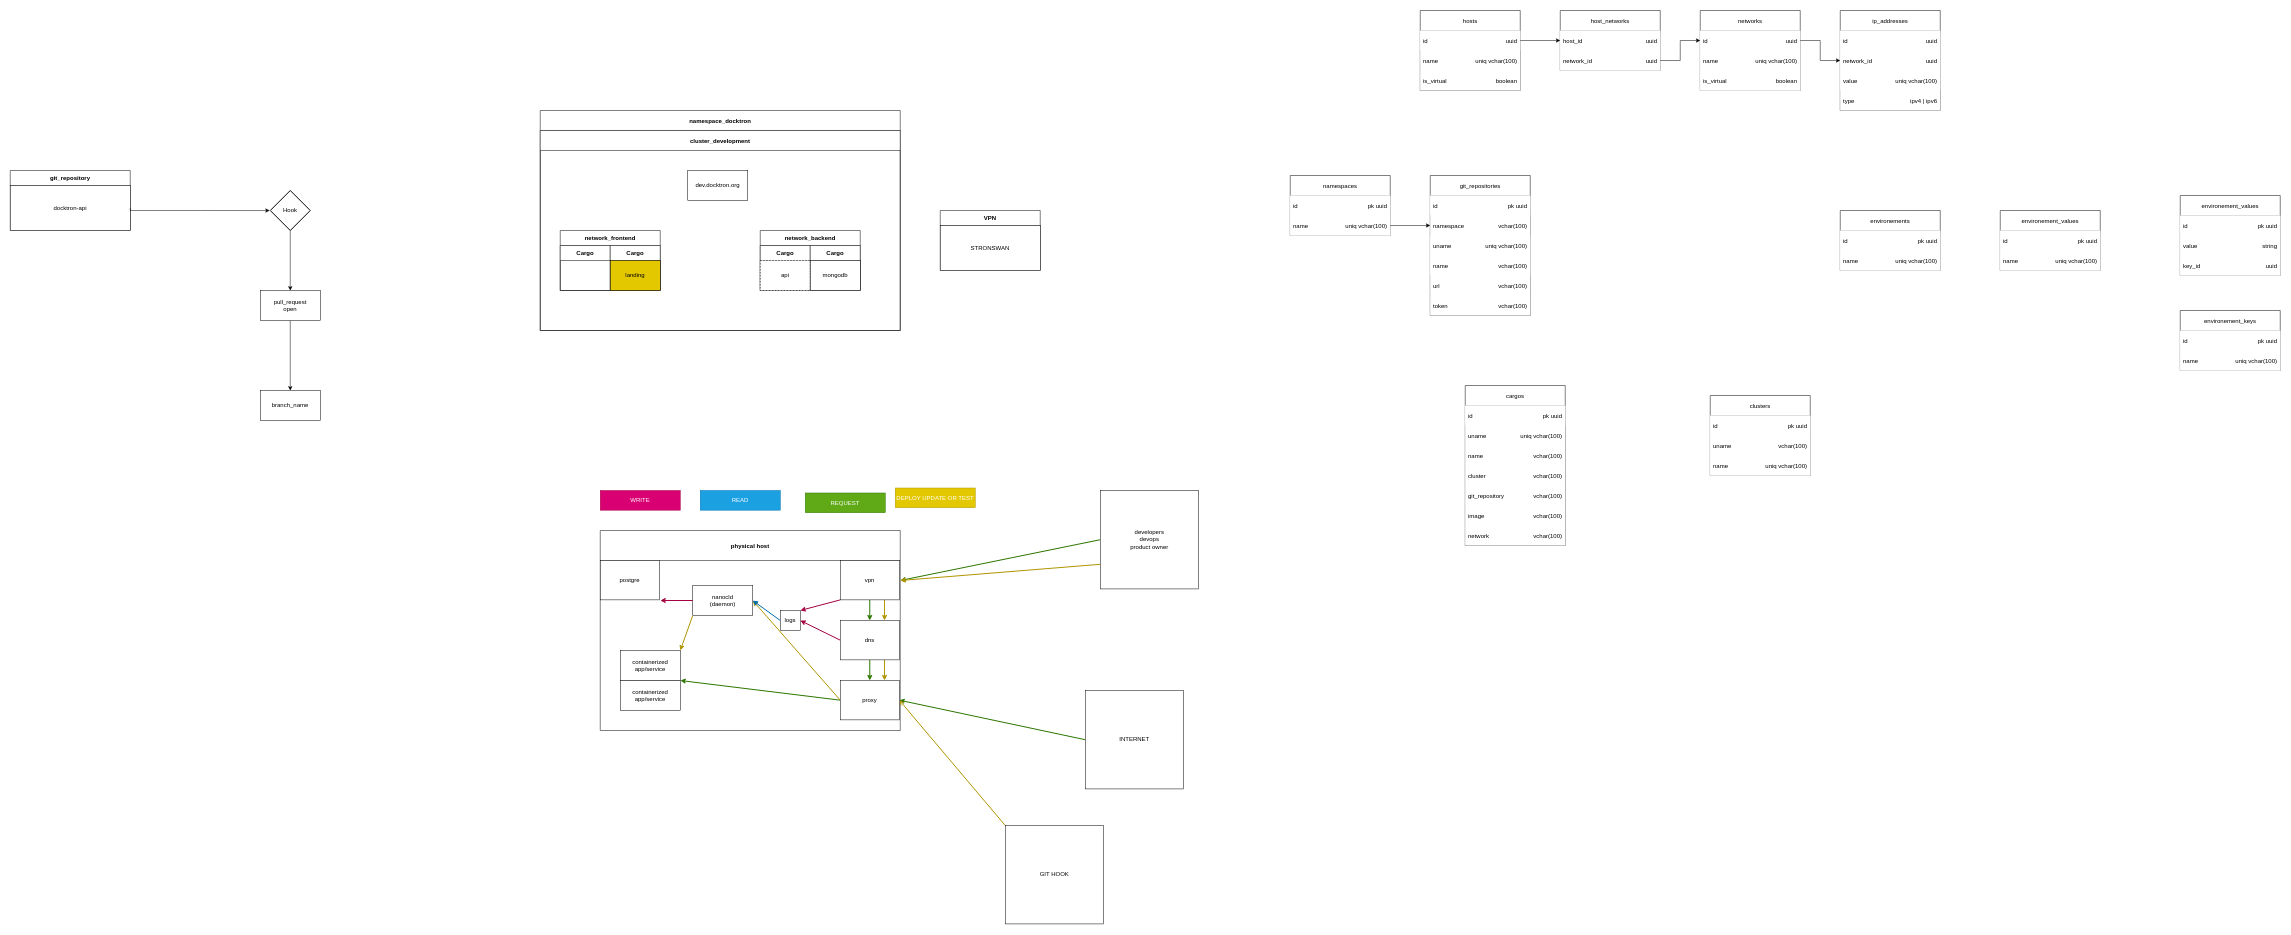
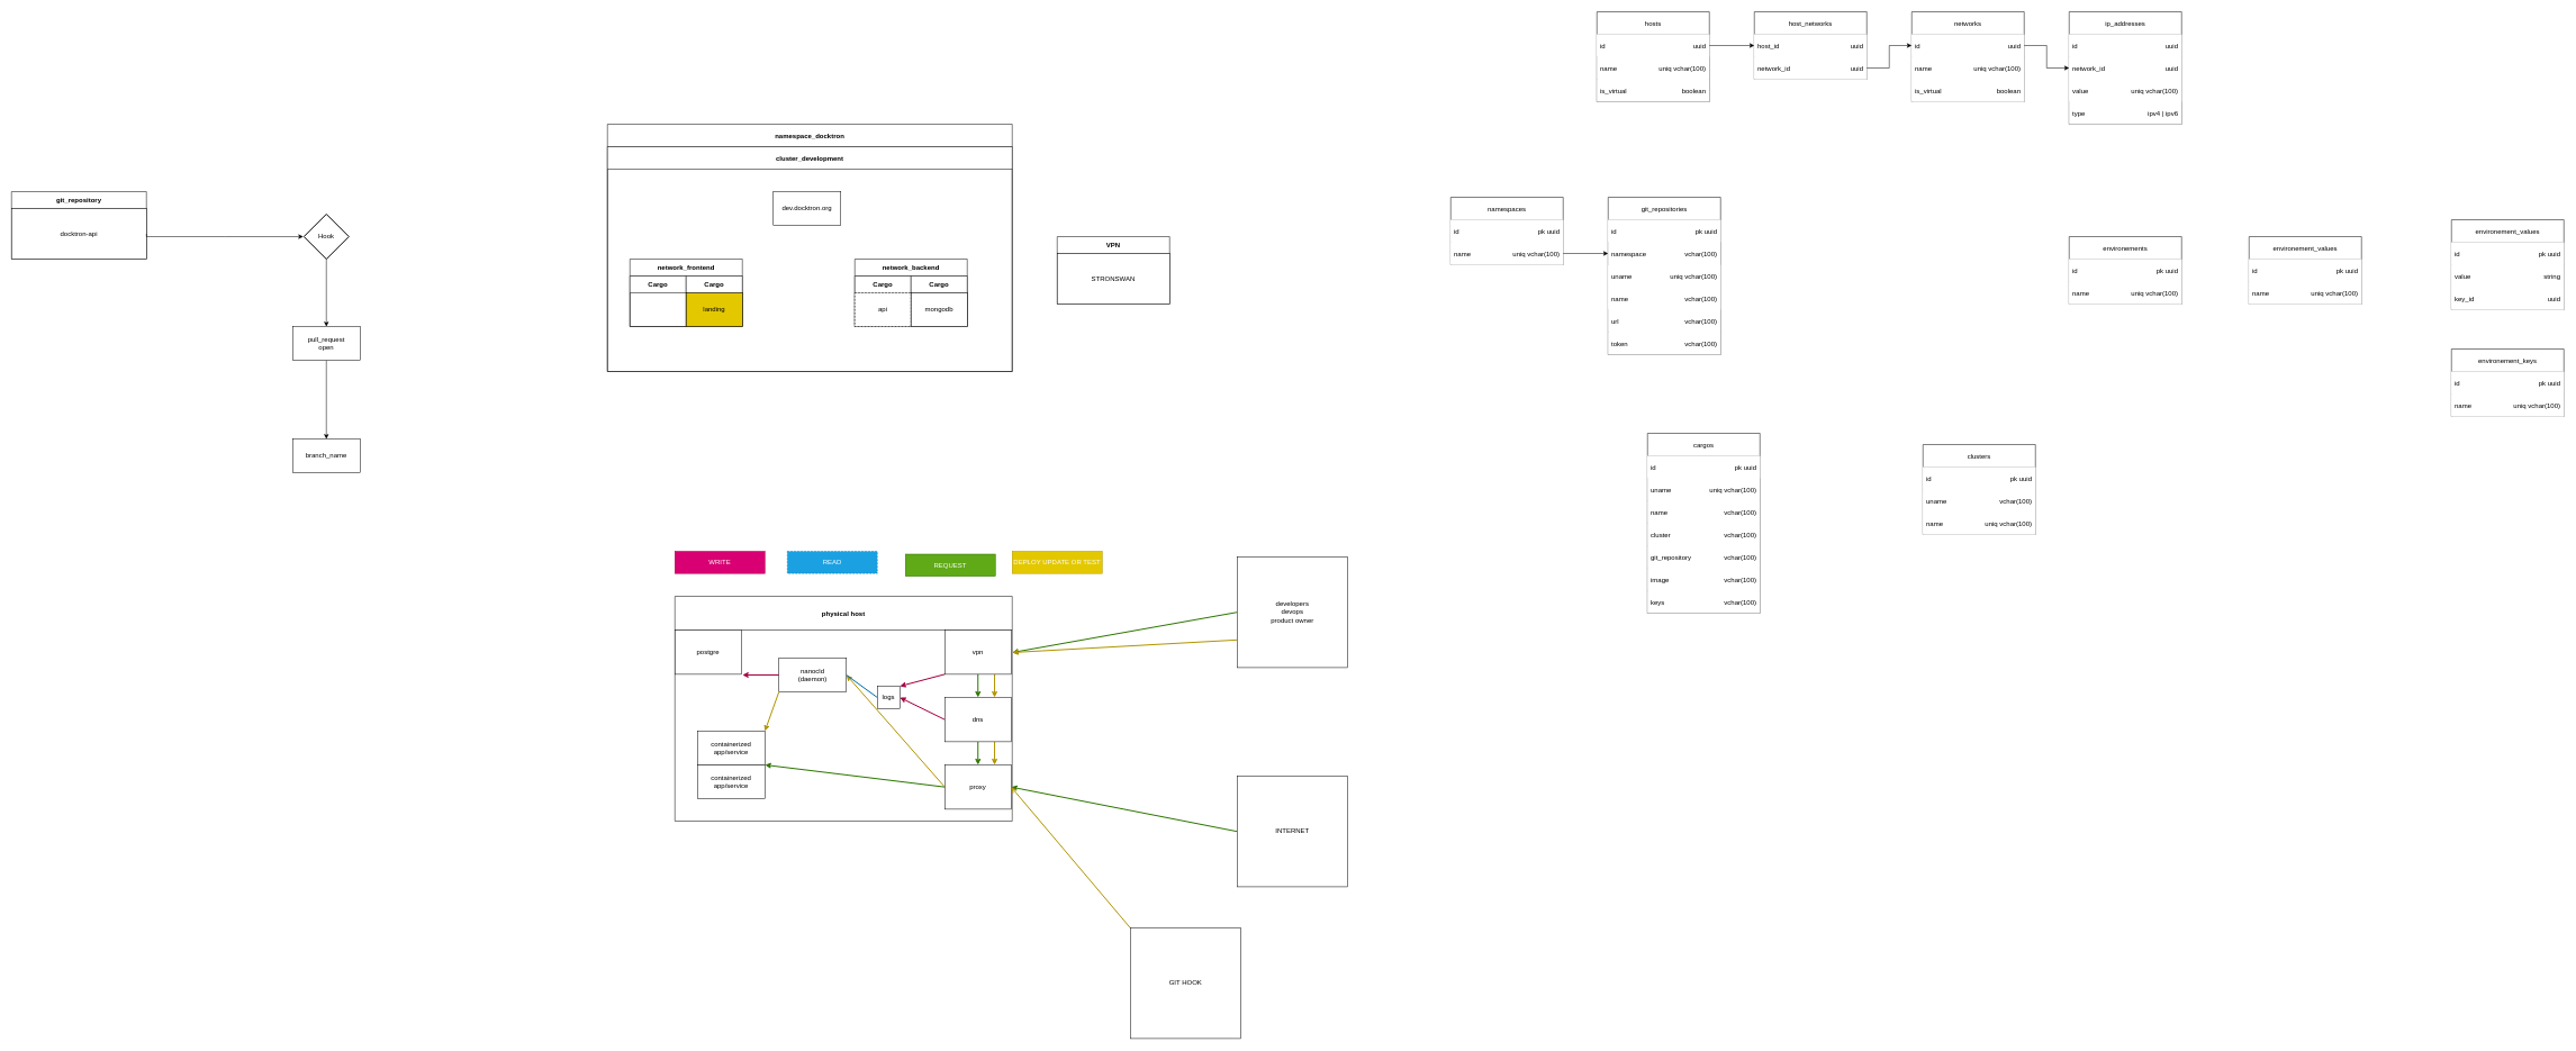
- <mxCell id="195" value="DEPLOY UPDATE OR TEST" style="rounded=0;whiteSpace=wrap;html=1;fillColor=#e3c800;fontColor=#FFFFFF;strokeColor=#B09500;" parent="1" vertex="1"><mxGeometry x="1790" y="975" width="160" height="39.37" as="geometry" /></mxCell>
+ <mxCell id="195" value="DEPLOY UPDATE OR TEST" style="rounded=0;whiteSpace=wrap;html=1;fillColor=#e3c800;fontColor=#FFFFFF;strokeColor=#B09500;" parent="1" vertex="1"><mxGeometry x="1800" y="980" width="160" height="39.37" as="geometry" /></mxCell>
- <mxCell id="194" value="READ" style="rounded=0;whiteSpace=wrap;html=1;fillColor=#1ba1e2;fontColor=#ffffff;strokeColor=#006EAF;" parent="1" vertex="1"><mxGeometry x="1400" y="980" width="160" height="39.37" as="geometry" /></mxCell>
+ <mxCell id="194" value="READ" style="rounded=0;whiteSpace=wrap;html=1;fillColor=#1ba1e2;fontColor=#ffffff;strokeColor=#006EAF;dashed=1;" parent="1" vertex="1"><mxGeometry x="1400" y="980" width="160" height="39.37" as="geometry" /></mxCell>
- <mxCell id="220" value="network" style="shape=partialRectangle;connectable=0;fillColor=none;top=0;left=0;bottom=0;right=0;editable=1;overflow=hidden;align=left;perimeterSpacing=1;spacingLeft=4;" vertex="1" parent="219"><mxGeometry width="100" height="40" as="geometry"><mxRectangle width="100" height="40" as="alternateBounds" /></mxGeometry></mxCell>
+ <mxCell id="220" value="keys" style="shape=partialRectangle;connectable=0;fillColor=none;top=0;left=0;bottom=0;right=0;editable=1;overflow=hidden;align=left;perimeterSpacing=1;spacingLeft=4;" vertex="1" parent="219"><mxGeometry width="100" height="40" as="geometry"><mxRectangle width="100" height="40" as="alternateBounds" /></mxGeometry></mxCell>
- <mxCell id="159" value="developers&lt;br&gt;devops&lt;br&gt;product owner" style="rounded=0;whiteSpace=wrap;html=1;" parent="1" vertex="1"><mxGeometry x="2200" y="980" width="196.85" height="196.85" as="geometry" /></mxCell>
+ <mxCell id="159" value="developers&lt;br&gt;devops&lt;br&gt;product owner" style="rounded=0;whiteSpace=wrap;html=1;" parent="1" vertex="1"><mxGeometry x="2200" y="990" width="196.85" height="196.85" as="geometry" /></mxCell>
- <mxCell id="176" style="edgeStyle=none;html=1;exitX=0;exitY=0.5;exitDx=0;exitDy=0;entryX=1;entryY=0.5;entryDx=0;entryDy=0;strokeWidth=2;fillColor=#1ba1e2;strokeColor=#006EAF;" parent="160" source="177" target="175" edge="1"><mxGeometry relative="1" as="geometry" /></mxCell>
+ <mxCell id="176" style="edgeStyle=none;html=1;exitX=0;exitY=0.5;exitDx=0;exitDy=0;entryX=1;entryY=0.5;entryDx=0;entryDy=0;strokeWidth=2;fillColor=#1ba1e2;strokeColor=#006EAF;endArrow=none;" parent="160" source="177" target="175" edge="1"><mxGeometry relative="1" as="geometry" /></mxCell>
- <mxCell id="180" value="INTERNET" style="rounded=0;whiteSpace=wrap;html=1;" parent="1" vertex="1"><mxGeometry x="2170" y="1380" width="196.85" height="196.85" as="geometry" /></mxCell>
+ <mxCell id="180" value="INTERNET" style="rounded=0;whiteSpace=wrap;html=1;" parent="1" vertex="1"><mxGeometry x="2200" y="1380" width="196.85" height="196.85" as="geometry" /></mxCell>
